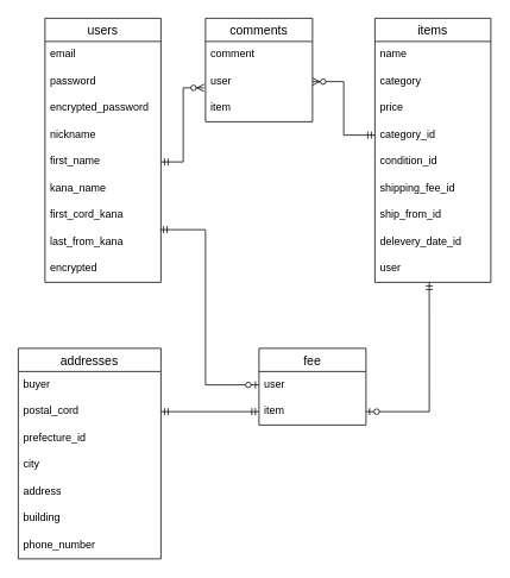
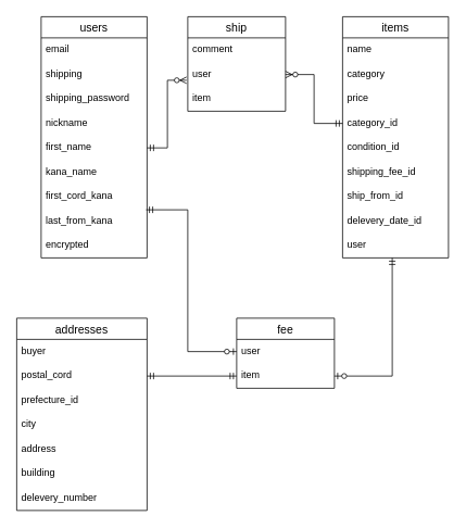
- <mxCell id="24" value="comments" style="swimlane;fontStyle=0;childLayout=stackLayout;horizontal=1;startSize=26;horizontalStack=0;resizeParent=1;resizeParentMax=0;resizeLast=0;collapsible=1;marginBottom=0;align=center;fontSize=14;" vertex="1" parent="1"><mxGeometry x="230" y="20" width="120" height="116" as="geometry" /></mxCell>
+ <mxCell id="24" value="ship" style="swimlane;fontStyle=0;childLayout=stackLayout;horizontal=1;startSize=26;horizontalStack=0;resizeParent=1;resizeParentMax=0;resizeLast=0;collapsible=1;marginBottom=0;align=center;fontSize=14;" vertex="1" parent="1"><mxGeometry x="230" y="20" width="120" height="116" as="geometry" /></mxCell>
- <mxCell id="4" value="password" style="text;strokeColor=none;fillColor=none;spacingLeft=4;spacingRight=4;overflow=hidden;rotatable=0;points=[[0,0.5],[1,0.5]];portConstraint=eastwest;fontSize=12;" parent="2" vertex="1"><mxGeometry y="56" width="130" height="30" as="geometry" /></mxCell>
+ <mxCell id="4" value="shipping" style="text;strokeColor=none;fillColor=none;spacingLeft=4;spacingRight=4;overflow=hidden;rotatable=0;points=[[0,0.5],[1,0.5]];portConstraint=eastwest;fontSize=12;" parent="2" vertex="1"><mxGeometry y="56" width="130" height="30" as="geometry" /></mxCell>
- <mxCell id="5" value="encrypted_password" style="text;strokeColor=none;fillColor=none;spacingLeft=4;spacingRight=4;overflow=hidden;rotatable=0;points=[[0,0.5],[1,0.5]];portConstraint=eastwest;fontSize=12;" vertex="1" parent="2"><mxGeometry y="86" width="130" height="30" as="geometry" /></mxCell>
+ <mxCell id="5" value="shipping_password" style="text;strokeColor=none;fillColor=none;spacingLeft=4;spacingRight=4;overflow=hidden;rotatable=0;points=[[0,0.5],[1,0.5]];portConstraint=eastwest;fontSize=12;" vertex="1" parent="2"><mxGeometry y="86" width="130" height="30" as="geometry" /></mxCell>
- <mxCell id="40" value="phone_number" style="text;strokeColor=none;fillColor=none;spacingLeft=4;spacingRight=4;overflow=hidden;rotatable=0;points=[[0,0.5],[1,0.5]];portConstraint=eastwest;fontSize=12;" vertex="1" parent="33"><mxGeometry y="206" width="160" height="30" as="geometry" /></mxCell>
+ <mxCell id="40" value="delevery_number" style="text;strokeColor=none;fillColor=none;spacingLeft=4;spacingRight=4;overflow=hidden;rotatable=0;points=[[0,0.5],[1,0.5]];portConstraint=eastwest;fontSize=12;" vertex="1" parent="33"><mxGeometry y="206" width="160" height="30" as="geometry" /></mxCell>
